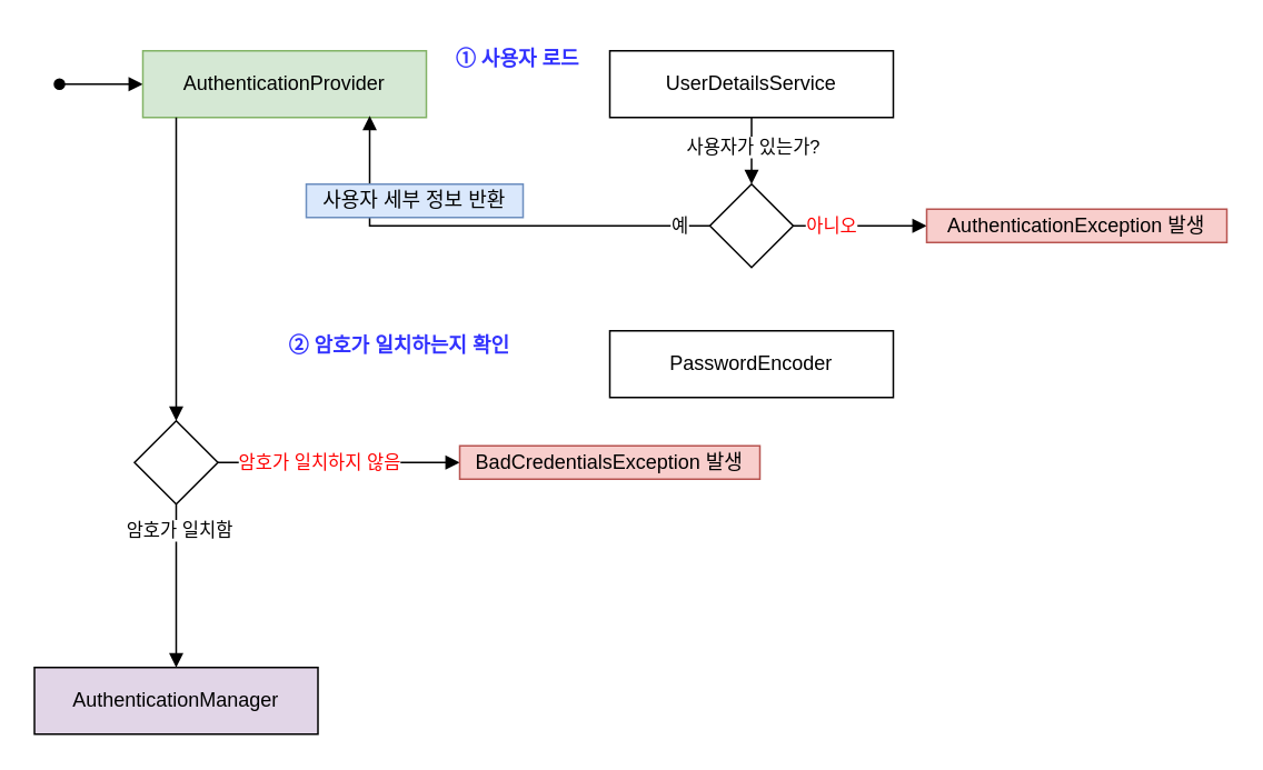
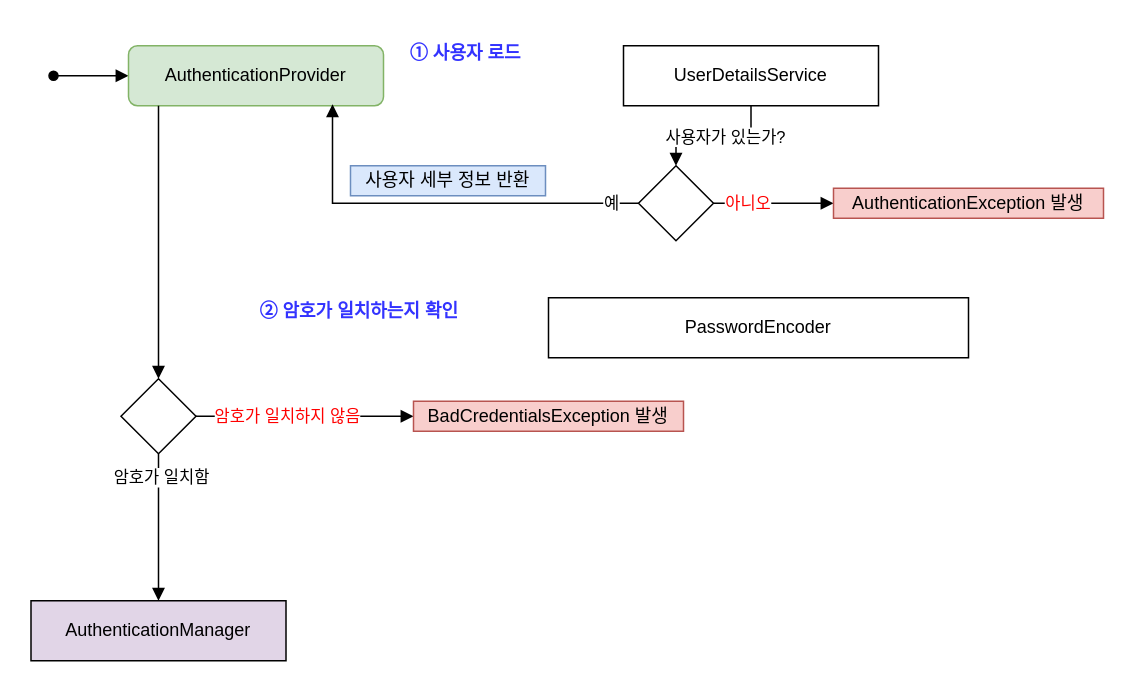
- <mxCell id="3" value="AuthenticationProvider" style="rounded=0;whiteSpace=wrap;html=1;fillColor=#d5e8d4;strokeColor=#82b366;" vertex="1" parent="1"><mxGeometry x="85" y="30" width="170" height="40" as="geometry" /></mxCell>
+ <mxCell id="3" value="AuthenticationProvider" style="whiteSpace=wrap;html=1;fillColor=#d5e8d4;strokeColor=#82b366;rounded=1;" vertex="1" parent="1"><mxGeometry x="85" y="30" width="170" height="40" as="geometry" /></mxCell>
- <mxCell id="6" value="UserDetailsService" style="rounded=0;whiteSpace=wrap;html=1;" vertex="1" parent="1"><mxGeometry x="365" y="30" width="170" height="40" as="geometry" /></mxCell>
+ <mxCell id="6" value="UserDetailsService" style="rounded=0;whiteSpace=wrap;html=1;" vertex="1" parent="1"><mxGeometry x="415" y="30" width="170" height="40" as="geometry" /></mxCell>
- <mxCell id="21" value="사용자 세부 정보 반환" style="text;html=1;strokeColor=#6c8ebf;fillColor=#dae8fc;align=center;verticalAlign=middle;whiteSpace=wrap;rounded=0;" vertex="1" parent="1"><mxGeometry x="183" y="110" width="130" height="20" as="geometry" /></mxCell>
+ <mxCell id="21" value="사용자 세부 정보 반환" style="text;html=1;strokeColor=#6c8ebf;fillColor=#dae8fc;align=center;verticalAlign=middle;whiteSpace=wrap;rounded=0;" vertex="1" parent="1"><mxGeometry x="233" y="110" width="130" height="20" as="geometry" /></mxCell>
- <mxCell id="7" value="PasswordEncoder" style="rounded=0;whiteSpace=wrap;html=1;" vertex="1" parent="1"><mxGeometry x="365" y="198" width="170" height="40" as="geometry" /></mxCell>
+ <mxCell id="7" value="PasswordEncoder" style="rounded=0;whiteSpace=wrap;html=1;" vertex="1" parent="1"><mxGeometry x="365" y="198" width="280" height="40" as="geometry" /></mxCell>
